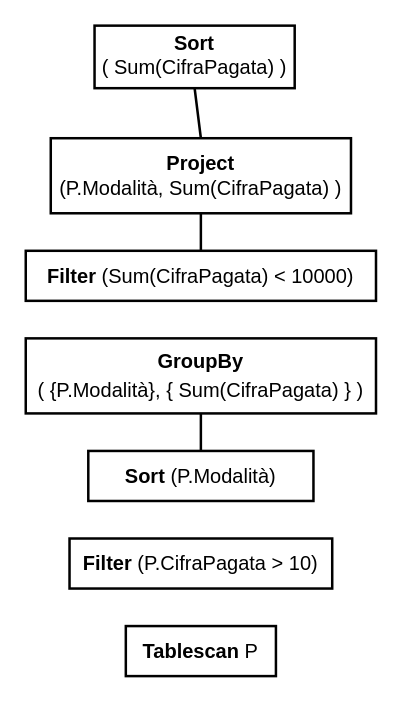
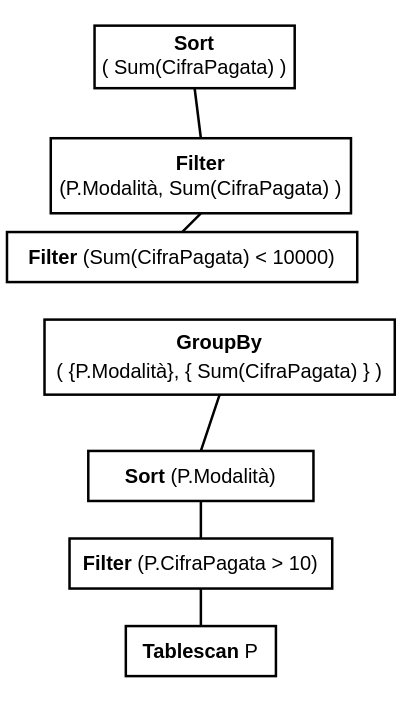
- <mxCell id="8" value="&lt;font style=&quot;font-size: 16px&quot;&gt;&lt;b&gt;Project&lt;/b&gt;&lt;br&gt;(P.Modalità, Sum(CifraPagata) )&lt;/font&gt;" style="text;html=1;fillColor=none;align=center;verticalAlign=middle;whiteSpace=wrap;rounded=0;strokeColor=#000000;strokeWidth=2;" vertex="1" parent="1"><mxGeometry x="40" y="110" width="240" height="60" as="geometry" /></mxCell>
+ <mxCell id="8" value="&lt;font style=&quot;font-size: 16px&quot;&gt;&lt;b&gt;Filter&lt;/b&gt;&lt;br&gt;(P.Modalità, Sum(CifraPagata) )&lt;/font&gt;" style="text;html=1;fillColor=none;align=center;verticalAlign=middle;whiteSpace=wrap;rounded=0;strokeColor=#000000;strokeWidth=2;" vertex="1" parent="1"><mxGeometry x="40" y="110" width="240" height="60" as="geometry" /></mxCell>
- <mxCell id="7" value="&lt;font style=&quot;font-size: 16px&quot;&gt;&lt;b&gt;Filter&lt;/b&gt; (Sum(CifraPagata) &amp;lt; 10000)&lt;/font&gt;" style="text;html=1;fillColor=none;align=center;verticalAlign=middle;whiteSpace=wrap;rounded=0;strokeColor=#000000;strokeWidth=2;" vertex="1" parent="1"><mxGeometry x="20" y="200" width="280" height="40" as="geometry" /></mxCell>
+ <mxCell id="7" value="&lt;font style=&quot;font-size: 16px&quot;&gt;&lt;b&gt;Filter&lt;/b&gt; (Sum(CifraPagata) &amp;lt; 10000)&lt;/font&gt;" style="text;html=1;fillColor=none;align=center;verticalAlign=middle;whiteSpace=wrap;rounded=0;strokeColor=#000000;strokeWidth=2;" vertex="1" parent="1"><mxGeometry x="5" y="185" width="280" height="40" as="geometry" /></mxCell>
- <mxCell id="5" value="&lt;font style=&quot;font-size: 16px&quot;&gt;&lt;b&gt;GroupBy&lt;/b&gt;&lt;br&gt;( {P.Modalità}, { Sum(CifraPagata) } )&lt;/font&gt;&lt;font face=&quot;Times New Roman&quot; size=&quot;1&quot;&gt;&lt;b style=&quot;font-size: 20px&quot;&gt;&lt;br&gt;&lt;/b&gt;&lt;/font&gt;" style="text;html=1;fillColor=none;align=center;verticalAlign=middle;whiteSpace=wrap;rounded=0;strokeColor=#000000;strokeWidth=2;" vertex="1" parent="1"><mxGeometry x="20" y="270" width="280" height="60" as="geometry" /></mxCell>
+ <mxCell id="5" value="&lt;font style=&quot;font-size: 16px&quot;&gt;&lt;b&gt;GroupBy&lt;/b&gt;&lt;br&gt;( {P.Modalità}, { Sum(CifraPagata) } )&lt;/font&gt;&lt;font face=&quot;Times New Roman&quot; size=&quot;1&quot;&gt;&lt;b style=&quot;font-size: 20px&quot;&gt;&lt;br&gt;&lt;/b&gt;&lt;/font&gt;" style="text;html=1;fillColor=none;align=center;verticalAlign=middle;whiteSpace=wrap;rounded=0;strokeColor=#000000;strokeWidth=2;" vertex="1" parent="1"><mxGeometry x="35" y="255" width="280" height="60" as="geometry" /></mxCell>
+ <mxCell id="13" value="" style="edgeStyle=orthogonalEdgeStyle;rounded=0;orthogonalLoop=1;jettySize=auto;html=1;exitX=0.5;exitY=0;exitDx=0;exitDy=0;entryX=0.5;entryY=1;entryDx=0;entryDy=0;endArrow=none;endFill=0;strokeWidth=2;" edge="1" parent="1" source="3" target="12"><mxGeometry relative="1" as="geometry"><mxPoint x="170" y="370" as="sourcePoint" /><mxPoint x="180" y="410" as="targetPoint" /></mxGeometry></mxCell>
+ <mxCell id="4" value="" style="endArrow=none;html=1;strokeWidth=2;entryX=0.5;entryY=1;entryDx=0;entryDy=0;" edge="1" parent="1" source="2" target="3"><mxGeometry width="50" height="50" relative="1" as="geometry"><mxPoint x="170" y="340" as="sourcePoint" /><mxPoint x="240" y="230" as="targetPoint" /></mxGeometry></mxCell>
